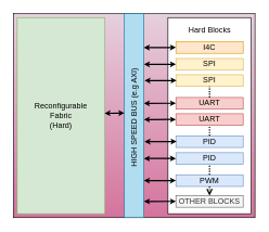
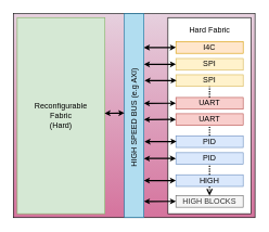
- <mxCell id="6" value="Hard Blocks" style="text;html=1;strokeColor=none;fillColor=none;align=center;verticalAlign=middle;whiteSpace=wrap;rounded=0;" vertex="1" parent="1"><mxGeometry x="284.5" y="26" width="75" height="40" as="geometry" /></mxCell>
+ <mxCell id="6" value="Hard Fabric" style="text;html=1;strokeColor=none;fillColor=none;align=center;verticalAlign=middle;whiteSpace=wrap;rounded=0;" vertex="1" parent="1"><mxGeometry x="284.5" y="26" width="75" height="40" as="geometry" /></mxCell>
- <mxCell id="15" value="PWM" style="whiteSpace=wrap;html=1;imageAspect=0;resizable=1;resizeWidth=1;resizeHeight=1;fillColor=#dae8fc;strokeColor=#6c8ebf;" vertex="1" parent="1"><mxGeometry x="270.25" y="268" width="103.5" height="18" as="geometry" /></mxCell>
+ <mxCell id="15" value="HIGH" style="whiteSpace=wrap;html=1;imageAspect=0;resizable=1;resizeWidth=1;resizeHeight=1;fillColor=#dae8fc;strokeColor=#6c8ebf;" vertex="1" parent="1"><mxGeometry x="270.25" y="268" width="103.5" height="18" as="geometry" /></mxCell>
- <mxCell id="16" value="OTHER BLOCKS" style="whiteSpace=wrap;html=1;imageAspect=0;resizable=1;resizeWidth=1;resizeHeight=1;fillColor=#f5f5f5;strokeColor=#666666;fontColor=#333333;" vertex="1" parent="1"><mxGeometry x="270.25" y="300" width="103.5" height="18" as="geometry" /></mxCell>
+ <mxCell id="16" value="HIGH BLOCKS" style="whiteSpace=wrap;html=1;imageAspect=0;resizable=1;resizeWidth=1;resizeHeight=1;fillColor=#f5f5f5;strokeColor=#666666;fontColor=#333333;" vertex="1" parent="1"><mxGeometry x="270.25" y="300" width="103.5" height="18" as="geometry" /></mxCell>
